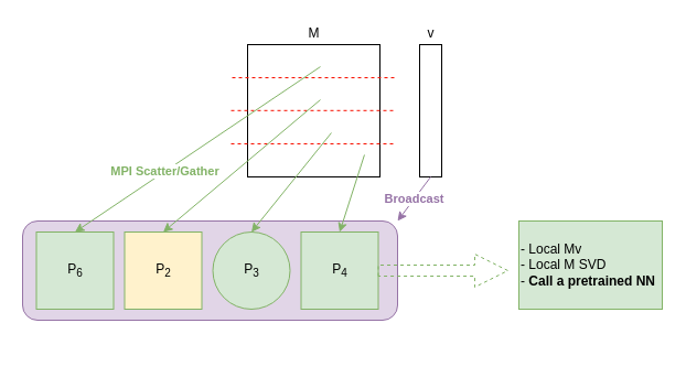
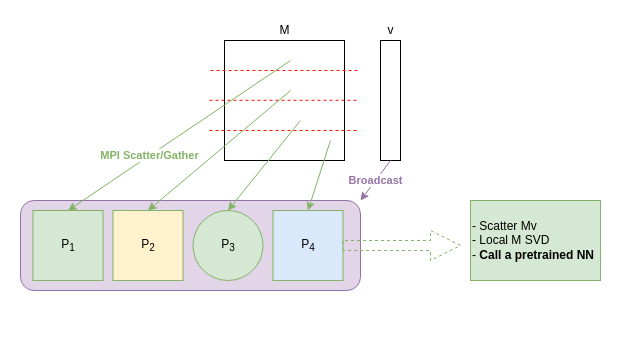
- <mxCell id="24" value="&lt;div&gt;- Local Mv&lt;/div&gt;&lt;div&gt;- Local M SVD&lt;/div&gt;&lt;div&gt;-&lt;b&gt; Call a pretrained NN&lt;/b&gt;&lt;br&gt;&lt;/div&gt;" style="rounded=0;whiteSpace=wrap;html=1;fillColor=#d5e8d4;strokeColor=#82b366;align=left;" vertex="1" parent="23"><mxGeometry y="20" width="130" height="80" as="geometry" /></mxCell>
+ <mxCell id="24" value="&lt;div&gt;- Scatter Mv&lt;/div&gt;&lt;div&gt;- Local M SVD&lt;/div&gt;&lt;div&gt;-&lt;b&gt; Call a pretrained NN&lt;/b&gt;&lt;br&gt;&lt;/div&gt;" style="rounded=0;whiteSpace=wrap;html=1;fillColor=#d5e8d4;strokeColor=#82b366;align=left;" vertex="1" parent="23"><mxGeometry y="20" width="130" height="80" as="geometry" /></mxCell>
- <mxCell id="6" value="P&lt;sub&gt;6&lt;/sub&gt;" style="whiteSpace=wrap;html=1;aspect=fixed;fillColor=#d5e8d4;strokeColor=#82b366;" vertex="1" parent="5"><mxGeometry width="70" height="70" as="geometry" /></mxCell>
+ <mxCell id="6" value="P&lt;sub&gt;1&lt;/sub&gt;" style="whiteSpace=wrap;html=1;aspect=fixed;fillColor=#d5e8d4;strokeColor=#82b366;" vertex="1" parent="5"><mxGeometry width="70" height="70" as="geometry" /></mxCell>
- <mxCell id="9" value="P&lt;sub&gt;4&lt;/sub&gt;" style="whiteSpace=wrap;html=1;aspect=fixed;fillColor=#d5e8d4;strokeColor=#82b366;" vertex="1" parent="5"><mxGeometry x="240" width="70" height="70" as="geometry" /></mxCell>
+ <mxCell id="9" value="P&lt;sub&gt;4&lt;/sub&gt;" style="whiteSpace=wrap;html=1;aspect=fixed;fillColor=#dae8fc;strokeColor=#82b366;" vertex="1" parent="5"><mxGeometry x="240" width="70" height="70" as="geometry" /></mxCell>
